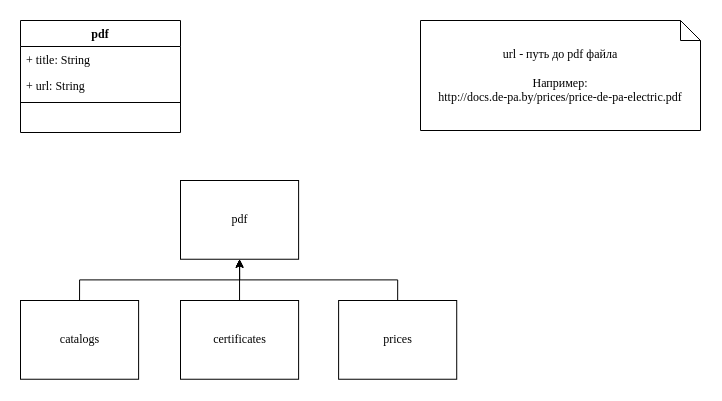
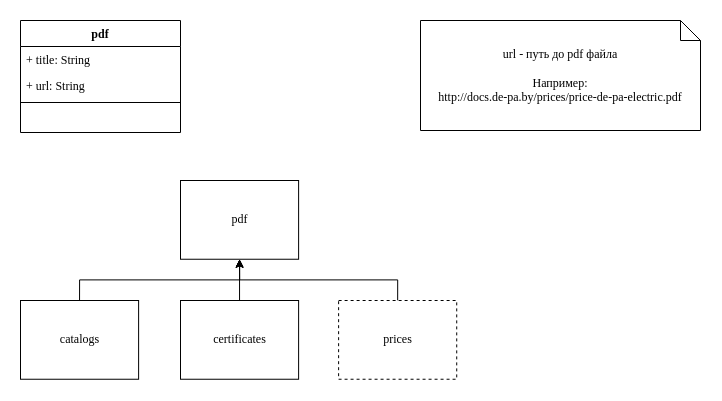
- <mxCell id="14" value="prices" style="html=1;rounded=0;fontFamily=Times New Roman;" vertex="1" parent="1"><mxGeometry x="338.11" y="300" width="118.11" height="78.74" as="geometry" /></mxCell>
+ <mxCell id="14" value="prices" style="html=1;rounded=0;fontFamily=Times New Roman;dashed=1;" vertex="1" parent="1"><mxGeometry x="338.11" y="300" width="118.11" height="78.74" as="geometry" /></mxCell>
